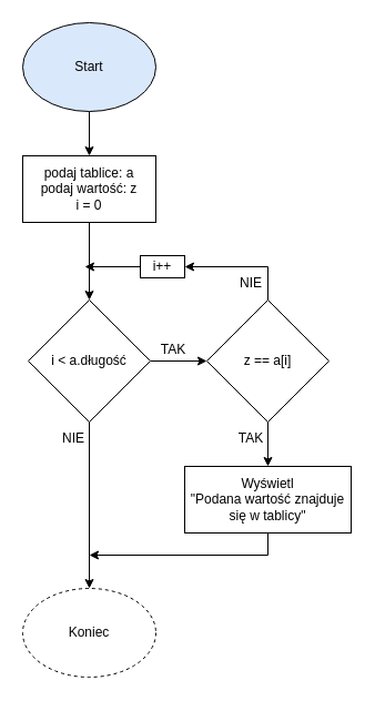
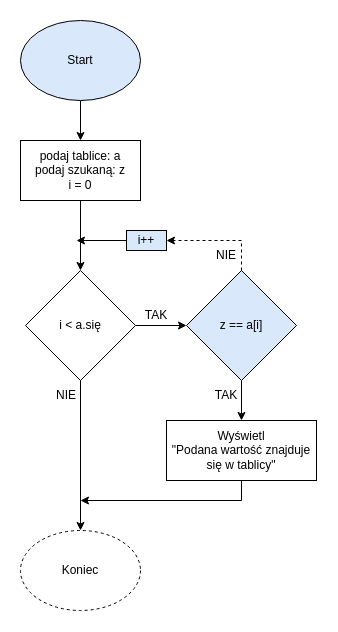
- <mxCell id="5" value="podaj tablice: a&lt;br&gt;podaj wartość: z&lt;br&gt;i = 0" style="rounded=0;whiteSpace=wrap;html=1;" vertex="1" parent="1"><mxGeometry x="20" y="140" width="120" height="60" as="geometry" /></mxCell>
+ <mxCell id="5" value="podaj tablice: a&lt;br&gt;podaj szukaną: z&lt;br&gt;i = 0" style="rounded=0;whiteSpace=wrap;html=1;" vertex="1" parent="1"><mxGeometry x="20" y="140" width="120" height="60" as="geometry" /></mxCell>
- <mxCell id="16" value="i++" style="rounded=0;whiteSpace=wrap;html=1;" vertex="1" parent="1"><mxGeometry x="126" y="230" width="40" height="20" as="geometry" /></mxCell>
+ <mxCell id="16" value="i++" style="rounded=0;whiteSpace=wrap;html=1;fillColor=#dae8fc;" vertex="1" parent="1"><mxGeometry x="126" y="230" width="40" height="20" as="geometry" /></mxCell>
- <mxCell id="18" value="" style="endArrow=classic;html=1;rounded=0;exitX=0.5;exitY=0;exitDx=0;exitDy=0;entryX=1;entryY=0.5;entryDx=0;entryDy=0;" edge="1" parent="1" source="9" target="16"><mxGeometry width="50" height="50" relative="1" as="geometry"><mxPoint x="56" y="310" as="sourcePoint" /><mxPoint x="106" y="260" as="targetPoint" /><Array as="points"><mxPoint x="241" y="240" /></Array></mxGeometry></mxCell>
+ <mxCell id="18" value="" style="endArrow=classic;html=1;rounded=0;exitX=0.5;exitY=0;exitDx=0;exitDy=0;entryX=1;entryY=0.5;entryDx=0;entryDy=0;dashed=1;" edge="1" parent="1" source="9" target="16"><mxGeometry width="50" height="50" relative="1" as="geometry"><mxPoint x="56" y="310" as="sourcePoint" /><mxPoint x="106" y="260" as="targetPoint" /><Array as="points"><mxPoint x="241" y="240" /></Array></mxGeometry></mxCell>
- <mxCell id="7" value="i &amp;lt; a.długość" style="rhombus;whiteSpace=wrap;html=1;" vertex="1" parent="1"><mxGeometry x="25" y="270" width="110" height="110" as="geometry" /></mxCell>
+ <mxCell id="7" value="i &amp;lt; a.się" style="rhombus;whiteSpace=wrap;html=1;" vertex="1" parent="1"><mxGeometry x="25" y="270" width="110" height="110" as="geometry" /></mxCell>
- <mxCell id="9" value="z == a[i]" style="rhombus;whiteSpace=wrap;html=1;" vertex="1" parent="1"><mxGeometry x="186" y="270" width="110" height="110" as="geometry" /></mxCell>
+ <mxCell id="9" value="z == a[i]" style="rhombus;whiteSpace=wrap;html=1;fillColor=#dae8fc;" vertex="1" parent="1"><mxGeometry x="186" y="270" width="110" height="110" as="geometry" /></mxCell>
